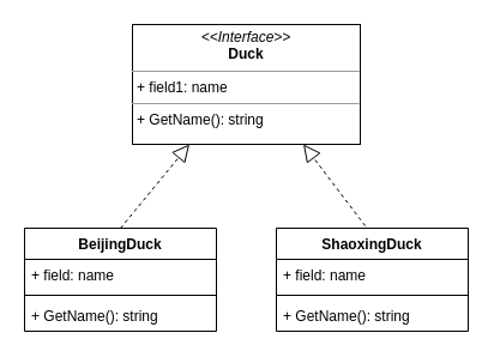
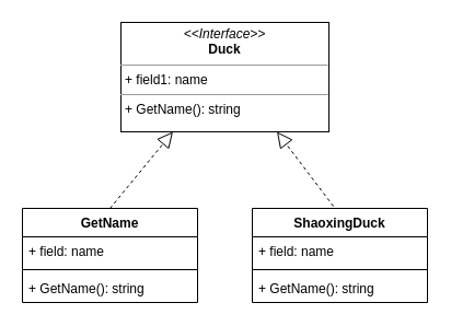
- <mxCell id="2" value="BeijingDuck" style="swimlane;fontStyle=1;align=center;verticalAlign=top;childLayout=stackLayout;horizontal=1;startSize=26;horizontalStack=0;resizeParent=1;resizeParentMax=0;resizeLast=0;collapsible=1;marginBottom=0;" vertex="1" parent="1"><mxGeometry x="20" y="190" width="160" height="86" as="geometry" /></mxCell>
+ <mxCell id="2" value="GetName" style="swimlane;fontStyle=1;align=center;verticalAlign=top;childLayout=stackLayout;horizontal=1;startSize=26;horizontalStack=0;resizeParent=1;resizeParentMax=0;resizeLast=0;collapsible=1;marginBottom=0;" vertex="1" parent="1"><mxGeometry x="20" y="190" width="160" height="86" as="geometry" /></mxCell>
